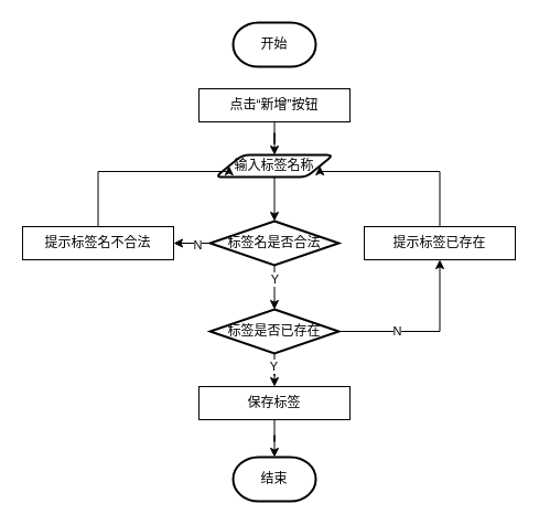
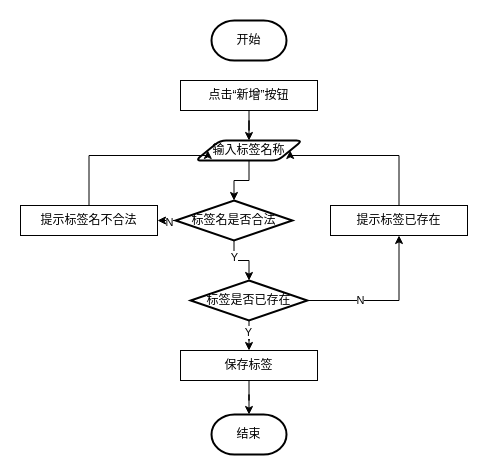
- <mxCell id="10" value="标签名是否合法" style="strokeWidth=2;html=1;shape=mxgraph.flowchart.decision;whiteSpace=wrap;" vertex="1" parent="1"><mxGeometry x="190.13" y="200" width="116.75" height="40" as="geometry" /></mxCell>
+ <mxCell id="10" value="标签名是否合法" style="strokeWidth=2;html=1;shape=mxgraph.flowchart.decision;whiteSpace=wrap;" vertex="1" parent="1"><mxGeometry x="175.13" y="200" width="116.75" height="40" as="geometry" /></mxCell>
